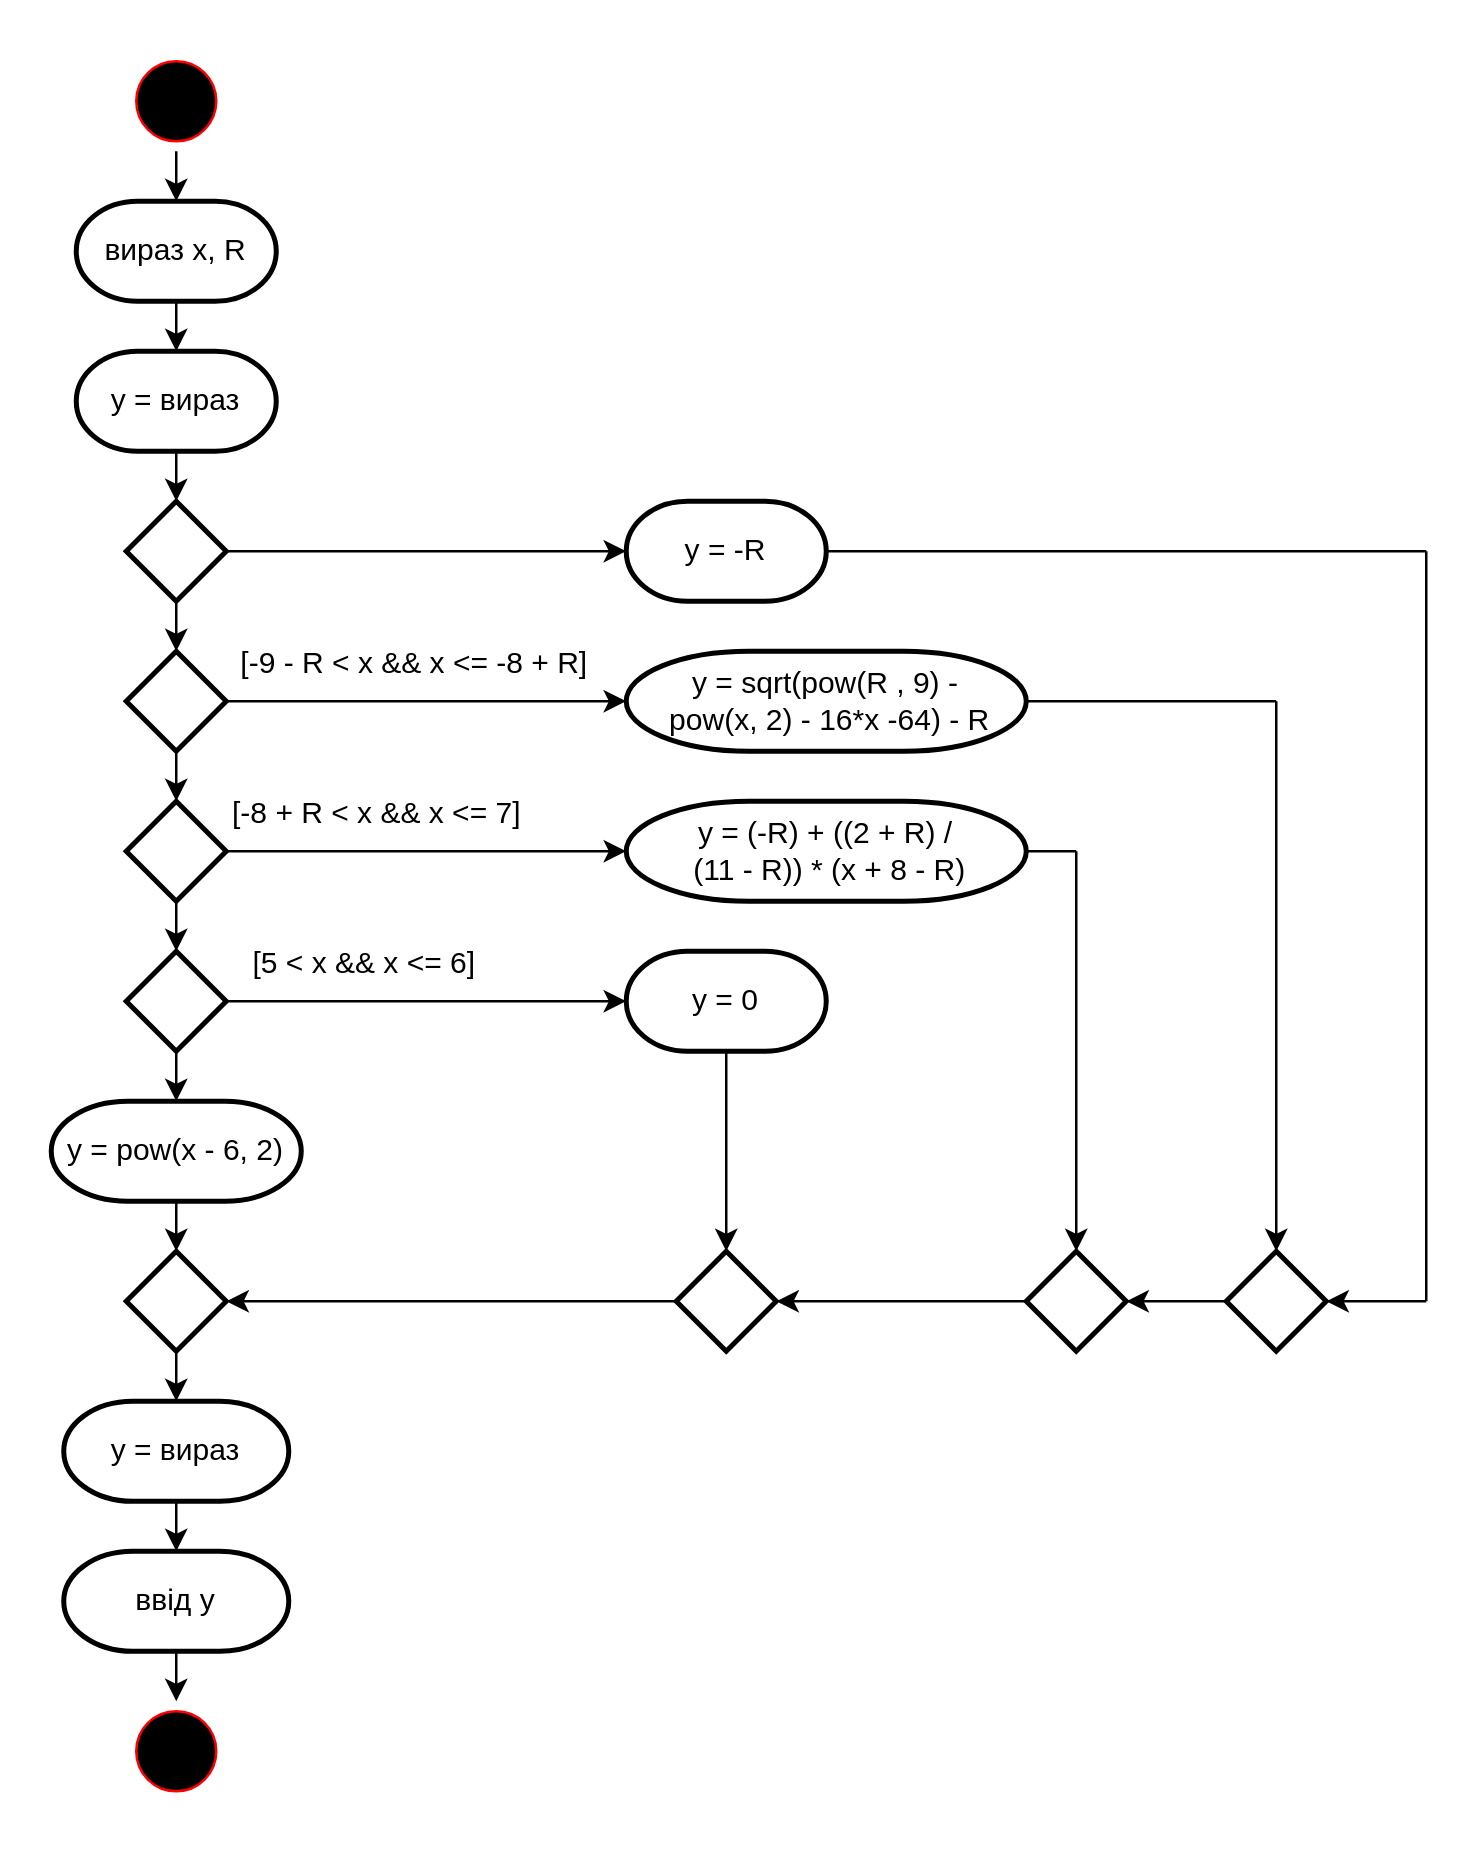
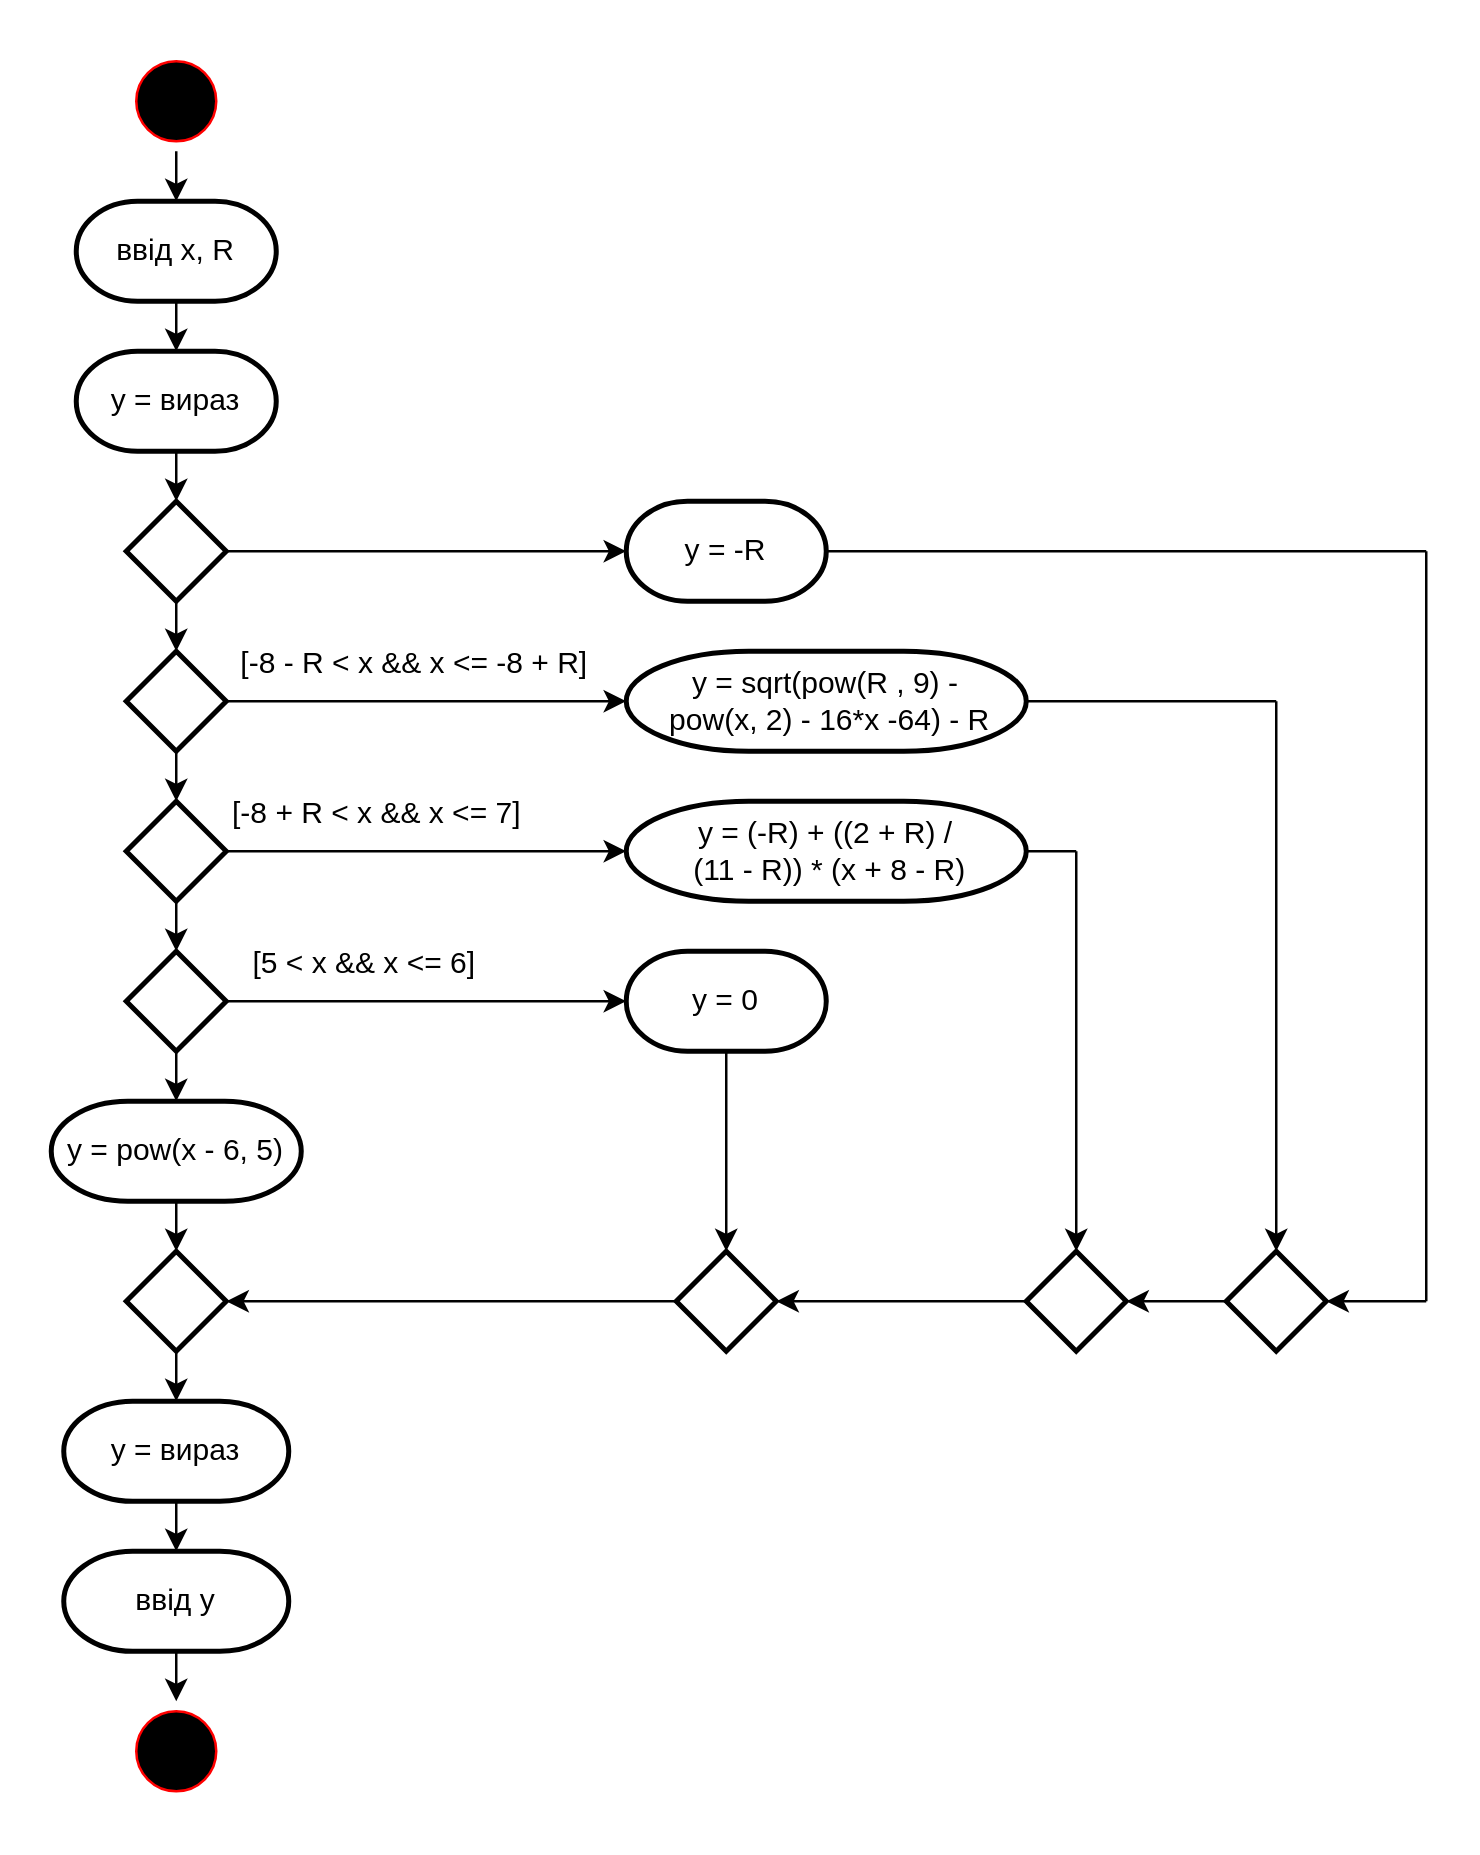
- <mxCell id="5" value="вираз x, R" style="strokeWidth=2;html=1;shape=mxgraph.flowchart.terminator;whiteSpace=wrap;" vertex="1" parent="1"><mxGeometry x="30" y="80" width="80" height="40" as="geometry" /></mxCell>
+ <mxCell id="5" value="ввід x, R" style="strokeWidth=2;html=1;shape=mxgraph.flowchart.terminator;whiteSpace=wrap;" vertex="1" parent="1"><mxGeometry x="30" y="80" width="80" height="40" as="geometry" /></mxCell>
- <mxCell id="16" value="[-9 - R &amp;lt; x &amp;amp;&amp;amp; x &amp;lt;= -8 + R]" style="text;html=1;align=center;verticalAlign=middle;resizable=0;points=[];autosize=1;strokeColor=none;fillColor=none;" vertex="1" parent="1"><mxGeometry x="85" y="250" width="160" height="30" as="geometry" /></mxCell>
+ <mxCell id="16" value="[-8 - R &amp;lt; x &amp;amp;&amp;amp; x &amp;lt;= -8 + R]" style="text;html=1;align=center;verticalAlign=middle;resizable=0;points=[];autosize=1;strokeColor=none;fillColor=none;" vertex="1" parent="1"><mxGeometry x="85" y="250" width="160" height="30" as="geometry" /></mxCell>
- <mxCell id="24" value="y = pow(x - 6, 2)" style="strokeWidth=2;html=1;shape=mxgraph.flowchart.terminator;whiteSpace=wrap;" vertex="1" parent="1"><mxGeometry x="20" y="440" width="100" height="40" as="geometry" /></mxCell>
+ <mxCell id="24" value="y = pow(x - 6, 5)" style="strokeWidth=2;html=1;shape=mxgraph.flowchart.terminator;whiteSpace=wrap;" vertex="1" parent="1"><mxGeometry x="20" y="440" width="100" height="40" as="geometry" /></mxCell>
